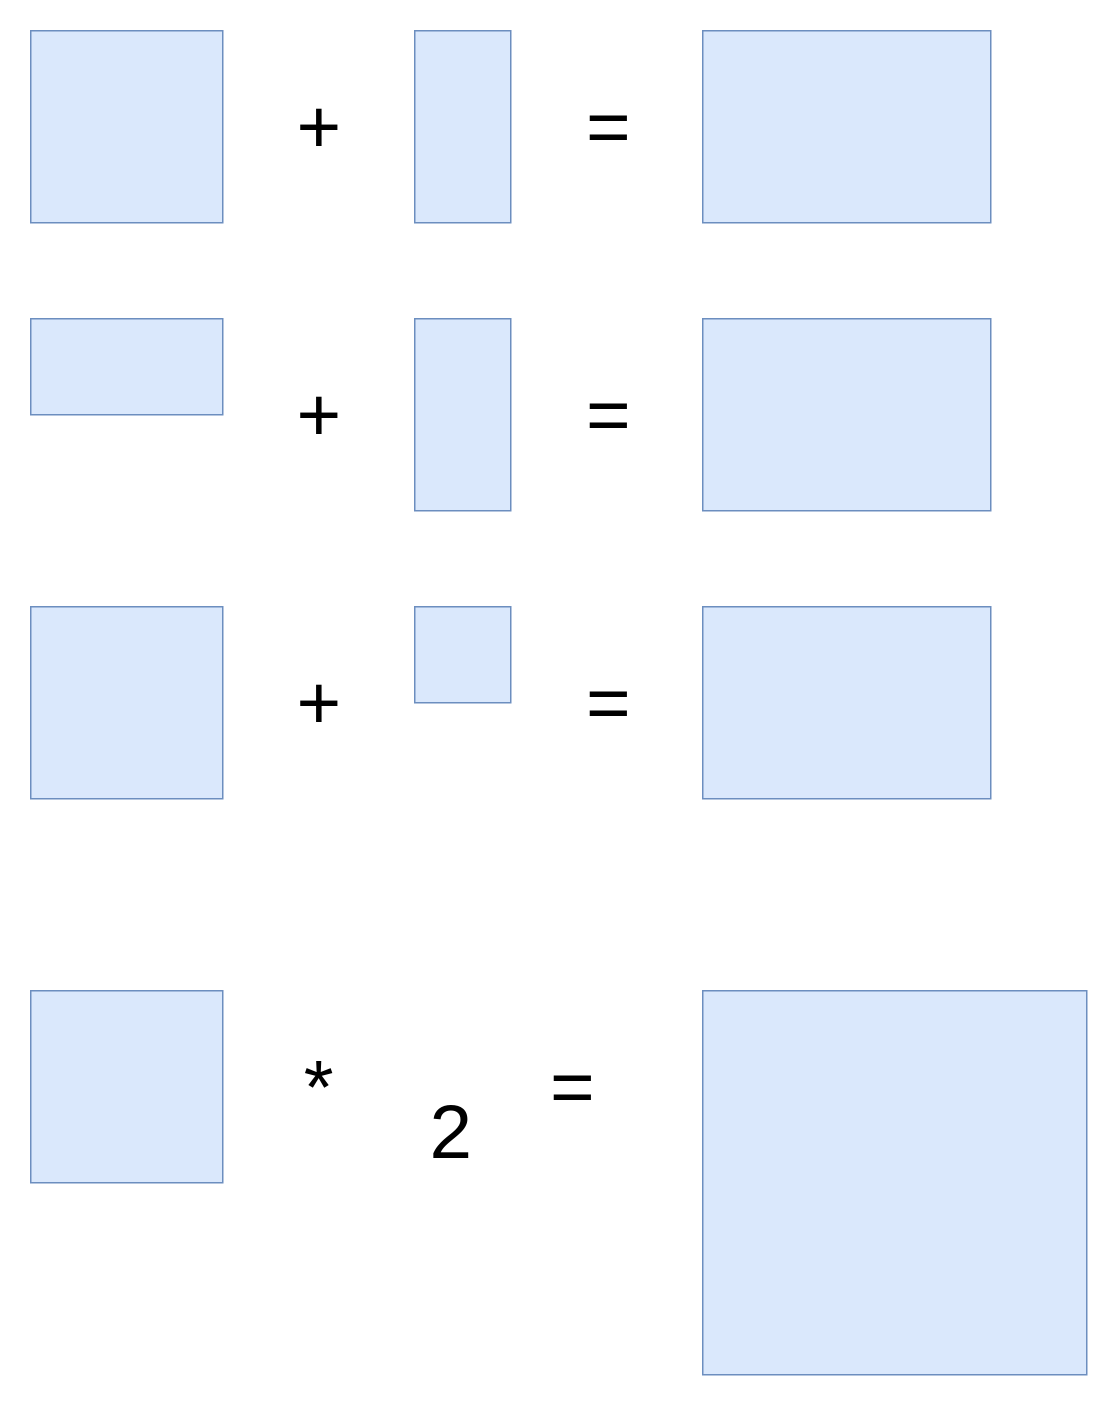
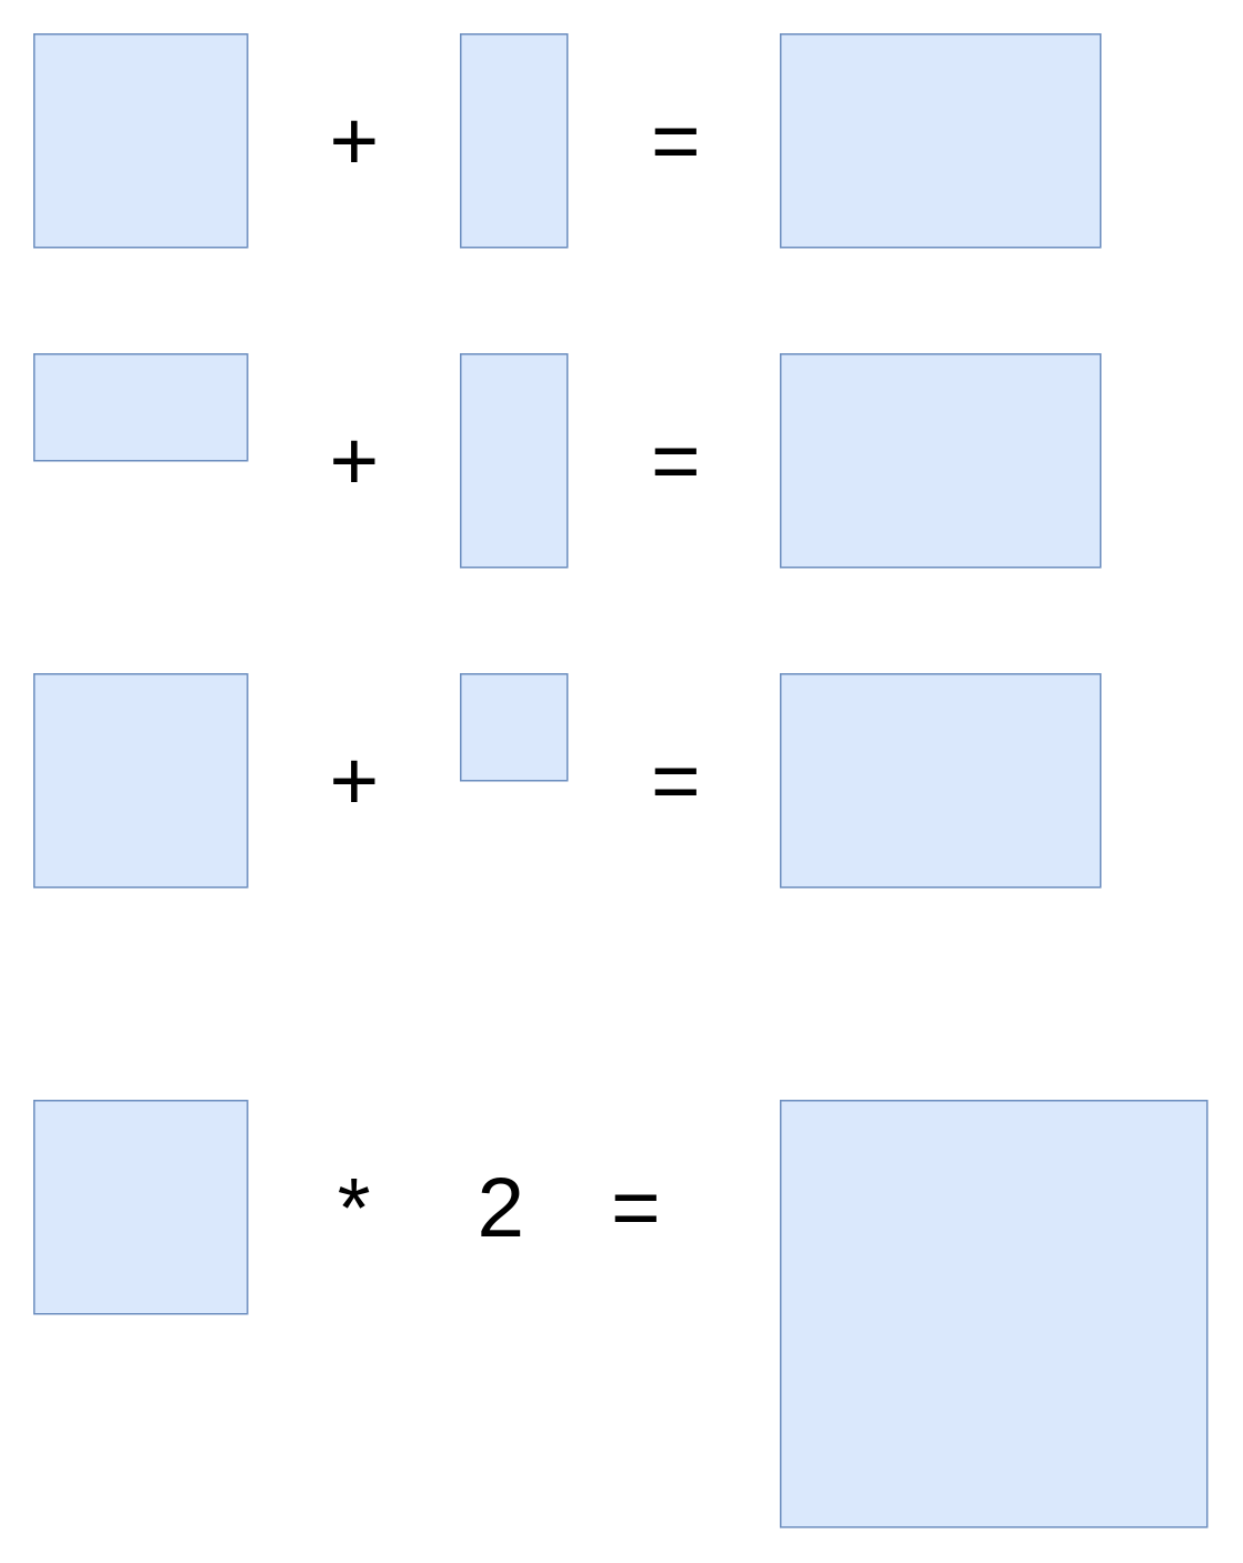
- <mxCell id="19" value="2" style="text;html=1;resizable=0;autosize=1;align=center;verticalAlign=middle;points=[];fillColor=none;strokeColor=none;rounded=0;fontSize=51;" vertex="1" parent="1"><mxGeometry x="276" y="722" width="48" height="64" as="geometry" /></mxCell>
+ <mxCell id="19" value="2" style="text;html=1;resizable=0;autosize=1;align=center;verticalAlign=middle;points=[];fillColor=none;strokeColor=none;rounded=0;fontSize=51;" vertex="1" parent="1"><mxGeometry x="276" y="692" width="48" height="64" as="geometry" /></mxCell>
